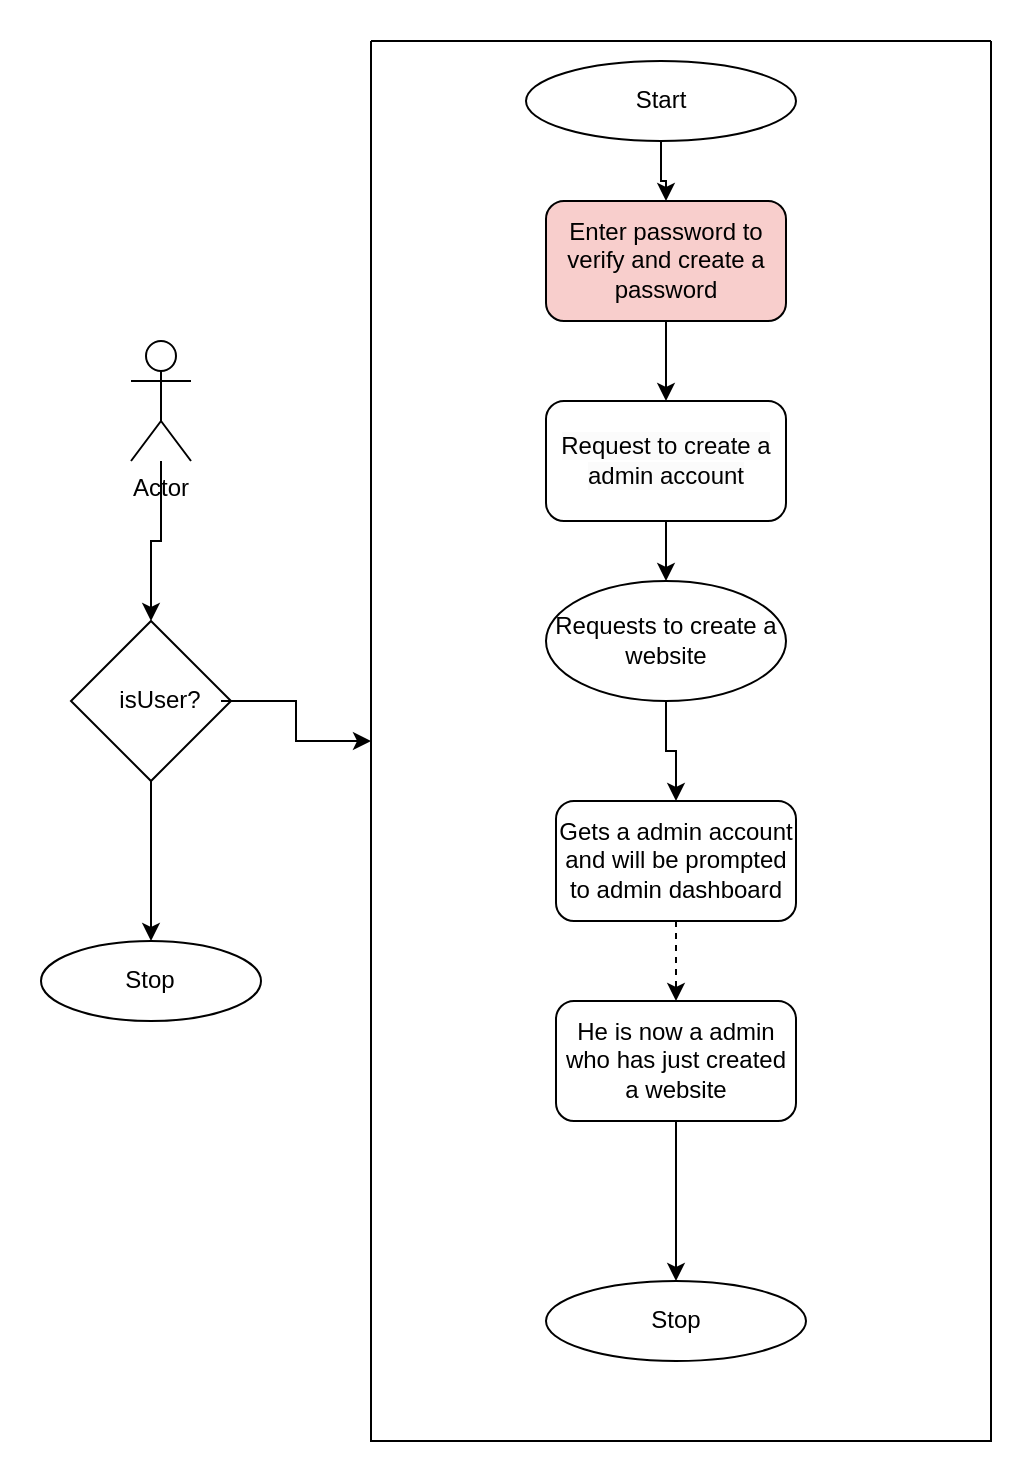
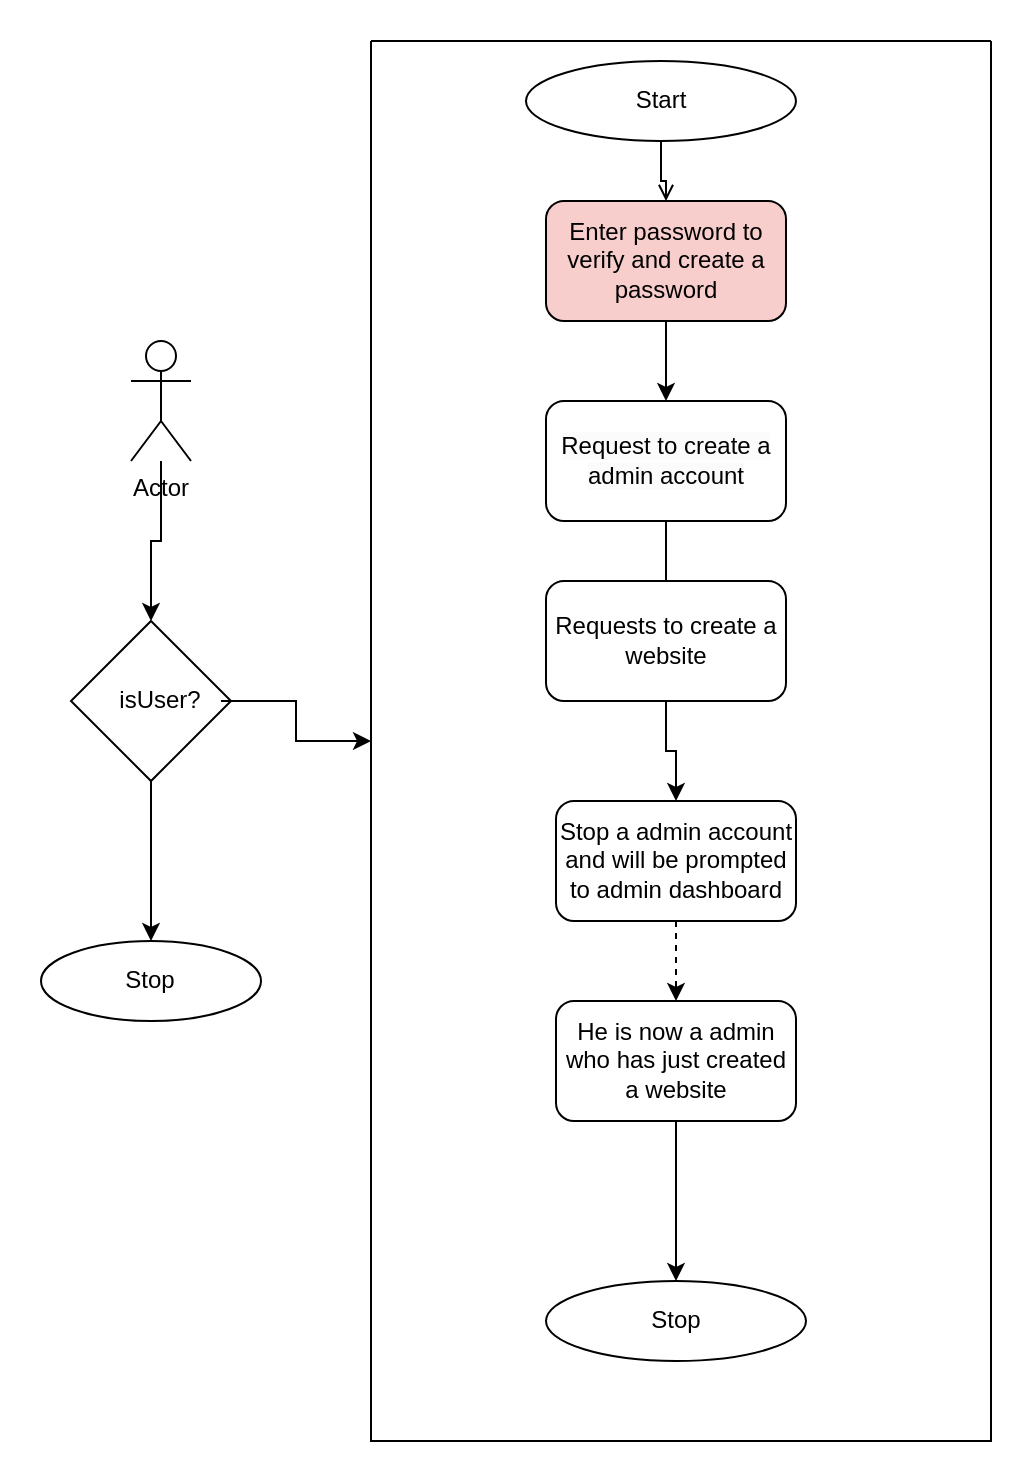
- <mxCell id="16" value="" style="edgeStyle=orthogonalEdgeStyle;rounded=0;orthogonalLoop=1;jettySize=auto;html=1;" edge="1" parent="4" source="17" target="15"><mxGeometry relative="1" as="geometry" /></mxCell>
+ <mxCell id="16" value="" style="edgeStyle=orthogonalEdgeStyle;rounded=0;orthogonalLoop=1;jettySize=auto;html=1;endArrow=open;" edge="1" parent="4" source="17" target="15"><mxGeometry relative="1" as="geometry" /></mxCell>
- <mxCell id="5" value="" style="edgeStyle=orthogonalEdgeStyle;rounded=0;orthogonalLoop=1;jettySize=auto;html=1;" edge="1" parent="4" source="6" target="8"><mxGeometry relative="1" as="geometry" /></mxCell>
+ <mxCell id="5" value="" style="edgeStyle=orthogonalEdgeStyle;rounded=0;orthogonalLoop=1;jettySize=auto;html=1;endArrow=none;" edge="1" parent="4" source="6" target="8"><mxGeometry relative="1" as="geometry" /></mxCell>
- <mxCell id="8" value="Requests to create a website" style="ellipse;whiteSpace=wrap;html=1;" vertex="1" parent="4"><mxGeometry x="87.5" y="270" width="120" height="60" as="geometry" /></mxCell>
+ <mxCell id="8" value="Requests to create a website" style="rounded=1;whiteSpace=wrap;html=1;" vertex="1" parent="4"><mxGeometry x="87.5" y="270" width="120" height="60" as="geometry" /></mxCell>
- <mxCell id="10" value="Gets a admin account and will be prompted to admin dashboard" style="whiteSpace=wrap;html=1;rounded=1;" vertex="1" parent="4"><mxGeometry x="92.5" y="380" width="120" height="60" as="geometry" /></mxCell>
+ <mxCell id="10" value="Stop a admin account and will be prompted to admin dashboard" style="whiteSpace=wrap;html=1;rounded=1;" vertex="1" parent="4"><mxGeometry x="92.5" y="380" width="120" height="60" as="geometry" /></mxCell>
